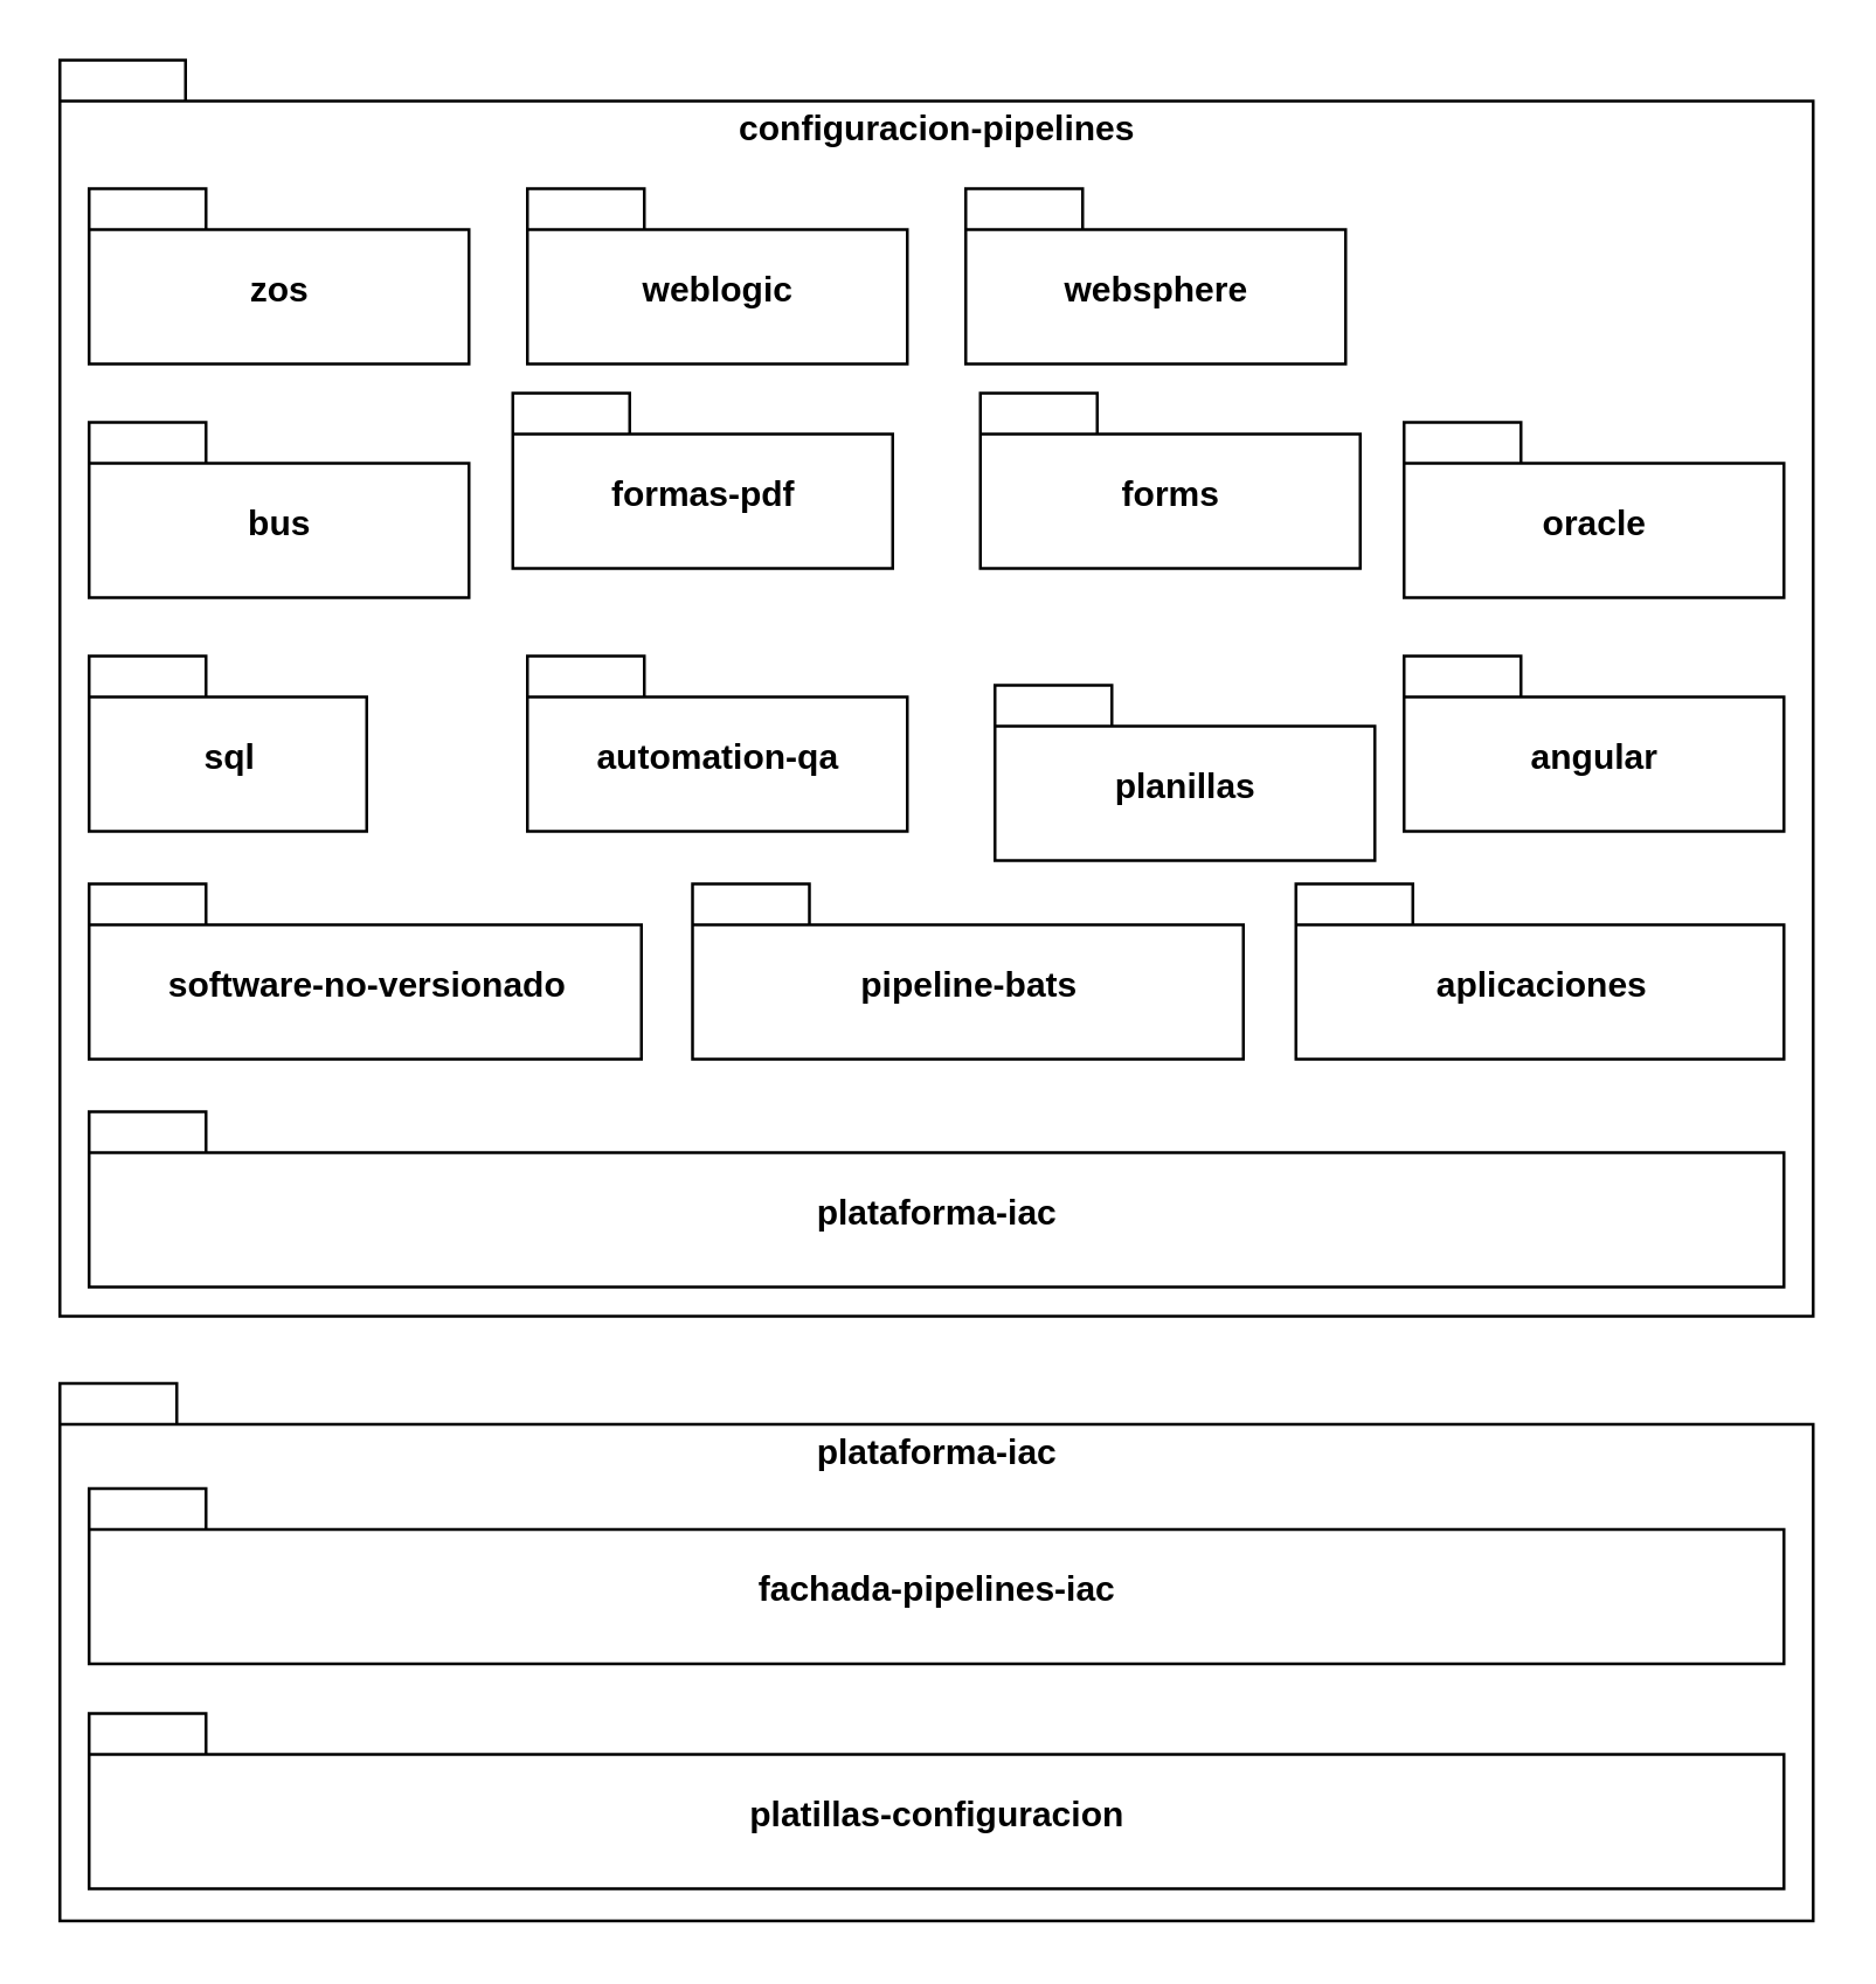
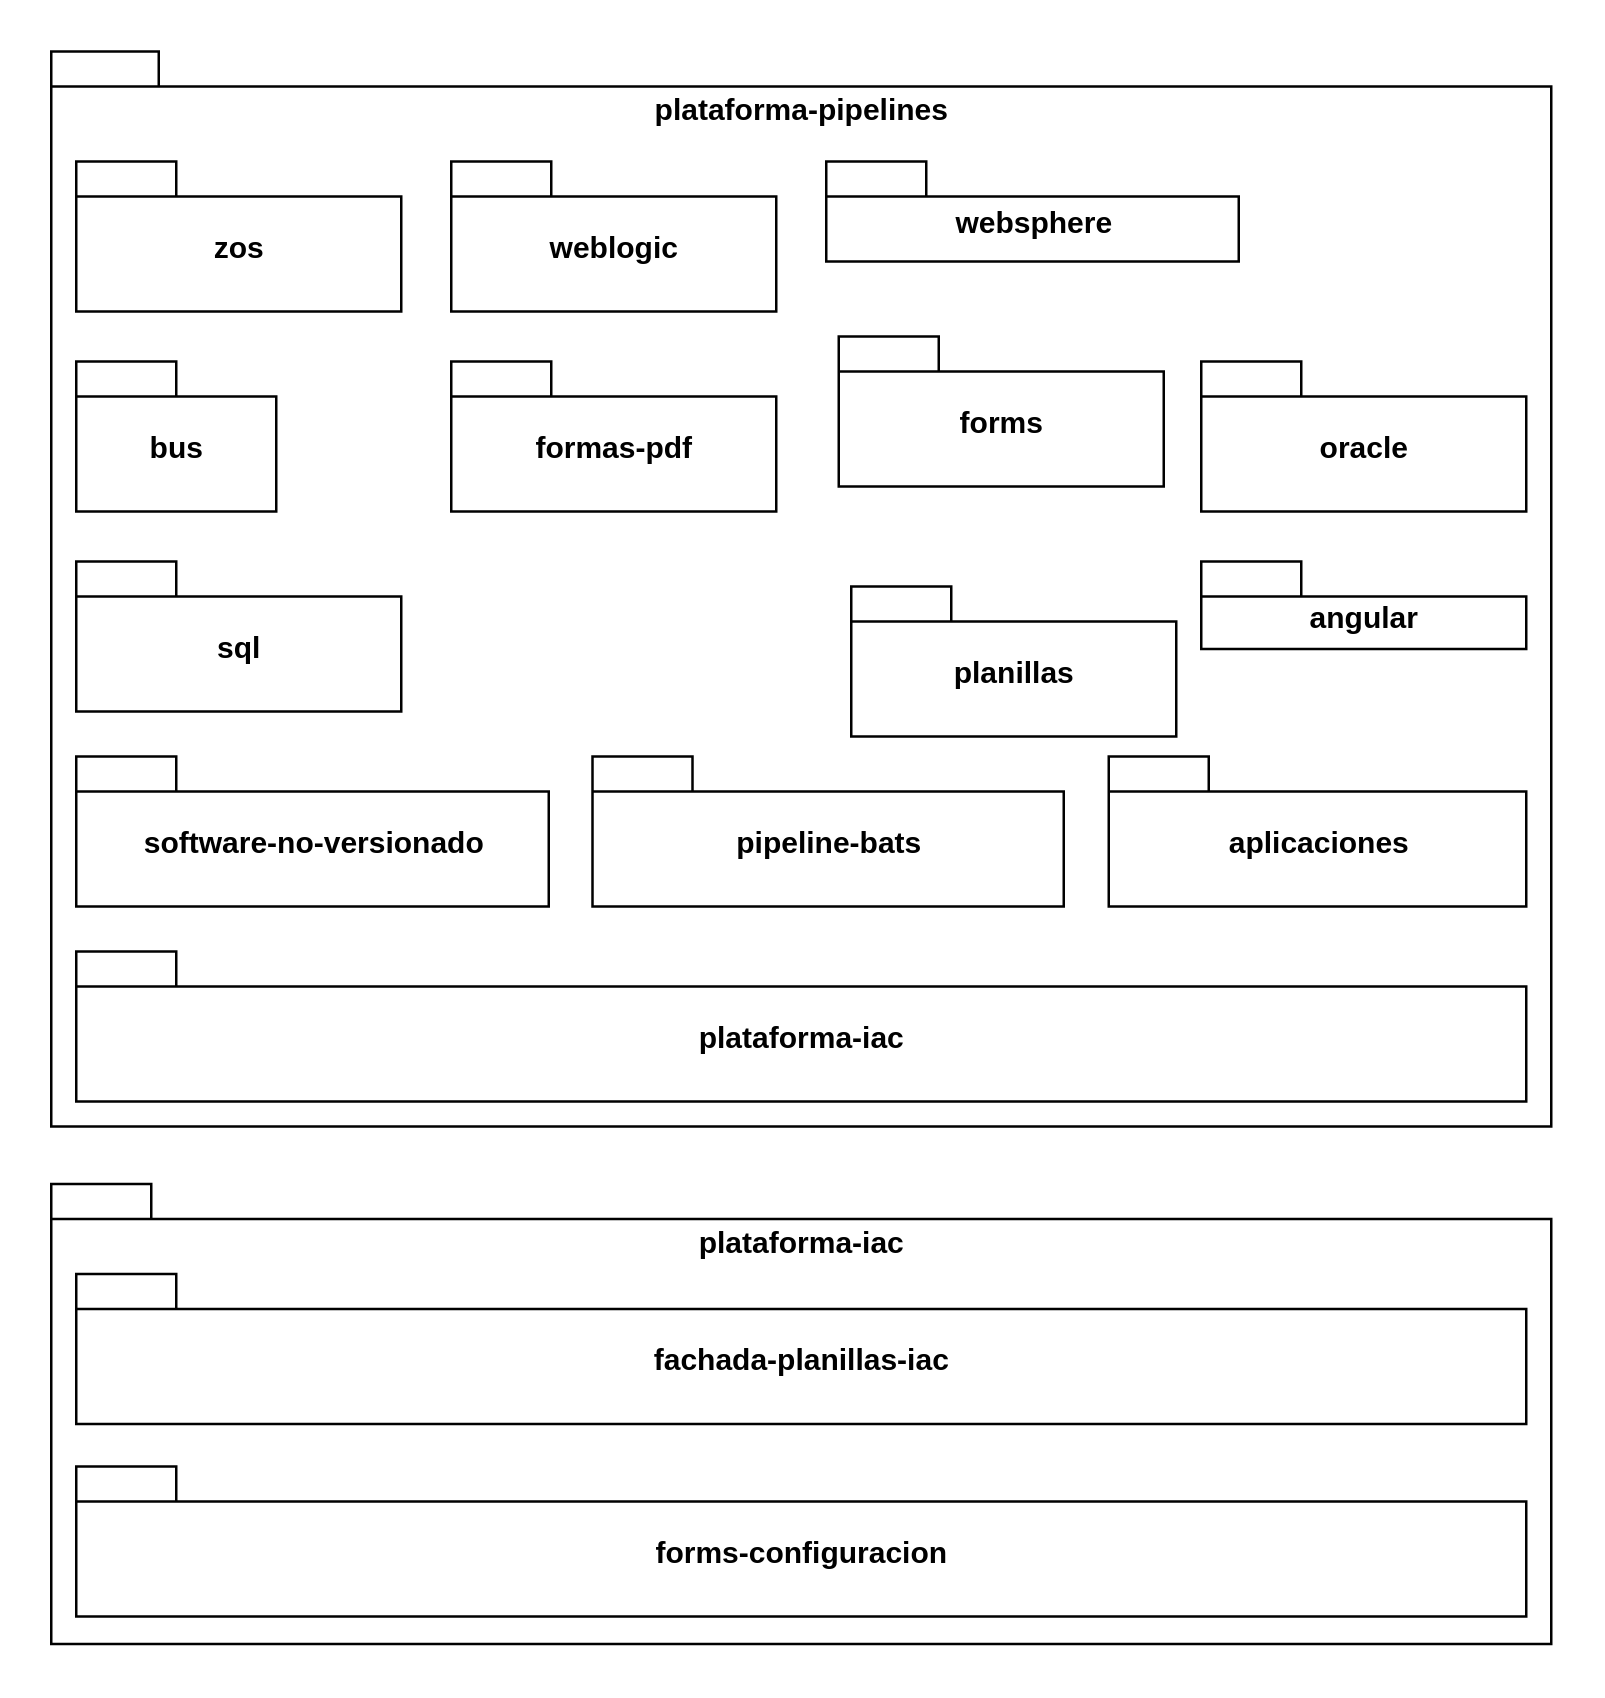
- <mxCell id="2" value="configuracion-pipelines" style="shape=folder;fontStyle=1;spacingTop=10;tabWidth=40;tabHeight=14;tabPosition=left;html=1;verticalAlign=top;" parent="1" vertex="1"><mxGeometry x="20" y="20" width="600" height="430" as="geometry" /></mxCell>
+ <mxCell id="2" value="plataforma-pipelines" style="shape=folder;fontStyle=1;spacingTop=10;tabWidth=40;tabHeight=14;tabPosition=left;html=1;verticalAlign=top;" parent="1" vertex="1"><mxGeometry x="20" y="20" width="600" height="430" as="geometry" /></mxCell>
- <mxCell id="5" value="websphere" style="shape=folder;fontStyle=1;spacingTop=10;tabWidth=40;tabHeight=14;tabPosition=left;html=1;" parent="1" vertex="1"><mxGeometry x="330" y="64" width="130" height="60" as="geometry" /></mxCell>
+ <mxCell id="5" value="websphere" style="shape=folder;fontStyle=1;spacingTop=10;tabWidth=40;tabHeight=14;tabPosition=left;html=1;" parent="1" vertex="1"><mxGeometry x="330" y="64" width="165" height="40" as="geometry" /></mxCell>
- <mxCell id="7" value="formas-pdf" style="shape=folder;fontStyle=1;spacingTop=10;tabWidth=40;tabHeight=14;tabPosition=left;html=1;" vertex="1" parent="1"><mxGeometry x="175" y="134" width="130" height="60" as="geometry" /></mxCell>
+ <mxCell id="7" value="formas-pdf" style="shape=folder;fontStyle=1;spacingTop=10;tabWidth=40;tabHeight=14;tabPosition=left;html=1;" vertex="1" parent="1"><mxGeometry x="180" y="144" width="130" height="60" as="geometry" /></mxCell>
- <mxCell id="6" value="bus" style="shape=folder;fontStyle=1;spacingTop=10;tabWidth=40;tabHeight=14;tabPosition=left;html=1;" vertex="1" parent="1"><mxGeometry x="30" y="144" width="130" height="60" as="geometry" /></mxCell>
+ <mxCell id="6" value="bus" style="shape=folder;fontStyle=1;spacingTop=10;tabWidth=40;tabHeight=14;tabPosition=left;html=1;" vertex="1" parent="1"><mxGeometry x="30" y="144" width="80" height="60" as="geometry" /></mxCell>
- <mxCell id="10" value="sql" style="shape=folder;fontStyle=1;spacingTop=10;tabWidth=40;tabHeight=14;tabPosition=left;html=1;" vertex="1" parent="1"><mxGeometry x="30" y="224" width="95" height="60" as="geometry" /></mxCell>
+ <mxCell id="10" value="sql" style="shape=folder;fontStyle=1;spacingTop=10;tabWidth=40;tabHeight=14;tabPosition=left;html=1;" vertex="1" parent="1"><mxGeometry x="30" y="224" width="130" height="60" as="geometry" /></mxCell>
- <mxCell id="11" value="automation-qa" style="shape=folder;fontStyle=1;spacingTop=10;tabWidth=40;tabHeight=14;tabPosition=left;html=1;" vertex="1" parent="1"><mxGeometry x="180" y="224" width="130" height="60" as="geometry" /></mxCell>
- <mxCell id="14" value="angular" style="shape=folder;fontStyle=1;spacingTop=10;tabWidth=40;tabHeight=14;tabPosition=left;html=1;" vertex="1" parent="1"><mxGeometry x="480" y="224" width="130" height="60" as="geometry" /></mxCell>
+ <mxCell id="14" value="angular" style="shape=folder;fontStyle=1;spacingTop=10;tabWidth=40;tabHeight=14;tabPosition=left;html=1;" vertex="1" parent="1"><mxGeometry x="480" y="224" width="130" height="35" as="geometry" /></mxCell>
- <mxCell id="18" value="fachada-pipelines-iac" style="shape=folder;fontStyle=1;spacingTop=10;tabWidth=40;tabHeight=14;tabPosition=left;html=1;" vertex="1" parent="1"><mxGeometry x="30" y="509" width="580" height="60" as="geometry" /></mxCell>
+ <mxCell id="18" value="fachada-planillas-iac" style="shape=folder;fontStyle=1;spacingTop=10;tabWidth=40;tabHeight=14;tabPosition=left;html=1;" vertex="1" parent="1"><mxGeometry x="30" y="509" width="580" height="60" as="geometry" /></mxCell>
- <mxCell id="19" value="platillas-configuracion" style="shape=folder;fontStyle=1;spacingTop=10;tabWidth=40;tabHeight=14;tabPosition=left;html=1;" vertex="1" parent="1"><mxGeometry x="30" y="586" width="580" height="60" as="geometry" /></mxCell>
+ <mxCell id="19" value="forms-configuracion" style="shape=folder;fontStyle=1;spacingTop=10;tabWidth=40;tabHeight=14;tabPosition=left;html=1;" vertex="1" parent="1"><mxGeometry x="30" y="586" width="580" height="60" as="geometry" /></mxCell>
